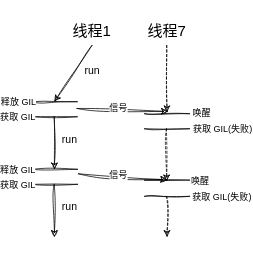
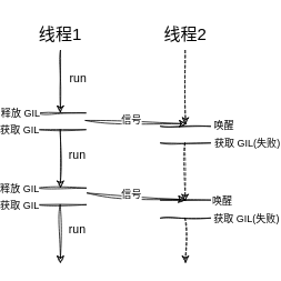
- <mxCell id="2" value="线程1" style="text;html=1;strokeColor=none;fillColor=none;align=center;verticalAlign=middle;whiteSpace=wrap;rounded=0;fontSize=20;sketch=1;curveFitting=1;jiggle=2;" vertex="1" parent="1"><mxGeometry x="85" y="20" width="70" height="40" as="geometry" /></mxCell>
+ <mxCell id="2" value="线程1" style="text;html=1;strokeColor=none;fillColor=none;align=center;verticalAlign=middle;whiteSpace=wrap;rounded=0;fontSize=20;sketch=1;curveFitting=1;jiggle=2;" vertex="1" parent="1"><mxGeometry x="35" y="20" width="70" height="40" as="geometry" /></mxCell>
- <mxCell id="3" value="线程7" style="text;html=1;strokeColor=none;fillColor=none;align=center;verticalAlign=middle;whiteSpace=wrap;rounded=0;fontSize=20;sketch=1;curveFitting=1;jiggle=2;" vertex="1" parent="1"><mxGeometry x="185" y="20" width="70" height="40" as="geometry" /></mxCell>
+ <mxCell id="3" value="线程2" style="text;html=1;strokeColor=none;fillColor=none;align=center;verticalAlign=middle;whiteSpace=wrap;rounded=0;fontSize=20;sketch=1;curveFitting=1;jiggle=2;" vertex="1" parent="1"><mxGeometry x="185" y="20" width="70" height="40" as="geometry" /></mxCell>
